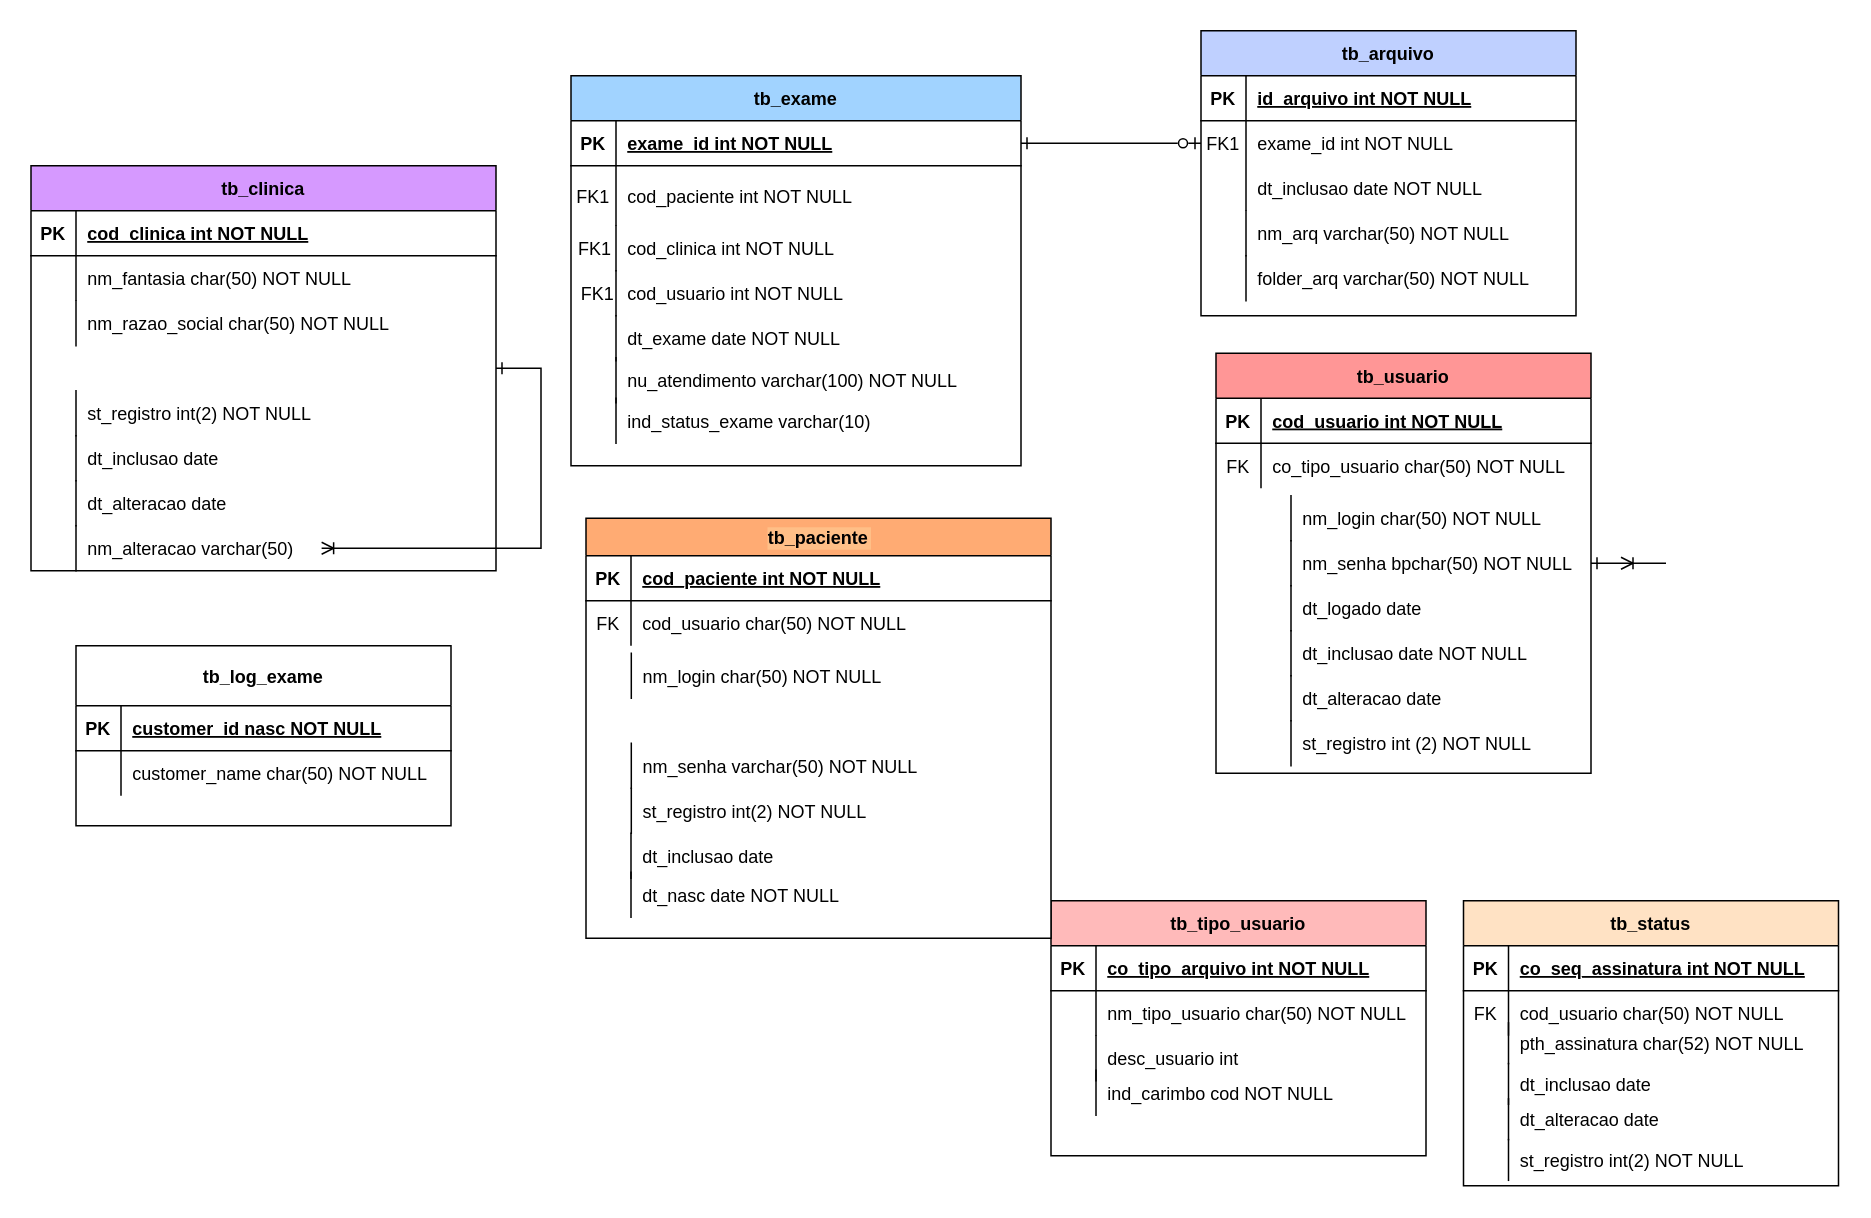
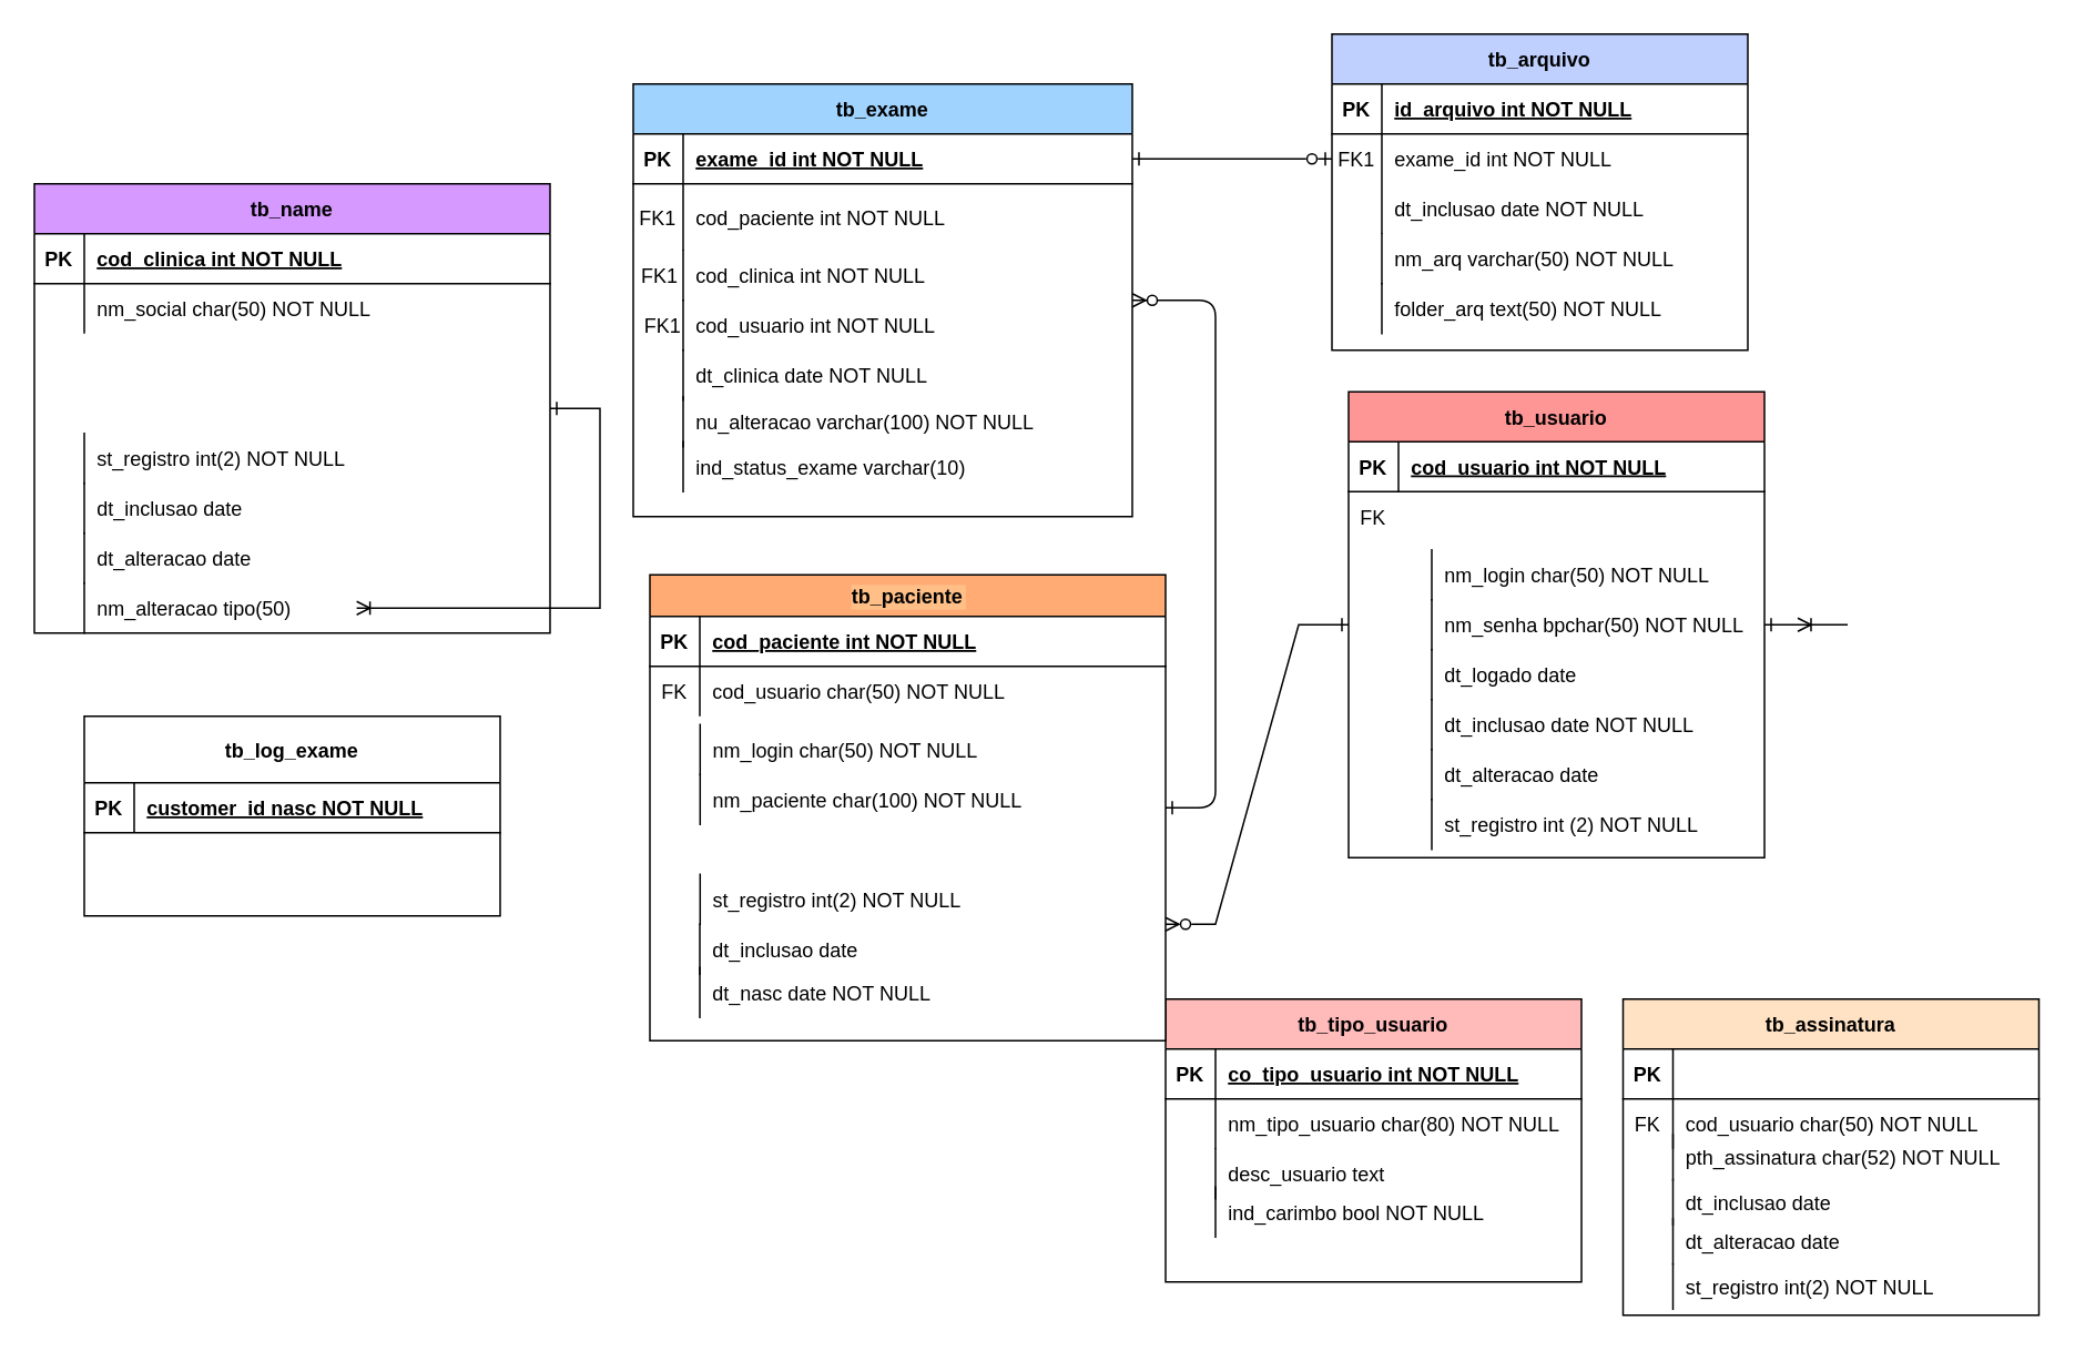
- <mxCell id="8" value="tb_clinica" style="shape=table;startSize=30;container=1;collapsible=1;childLayout=tableLayout;fixedRows=1;rowLines=0;fontStyle=1;align=center;resizeLast=1;fillColor=#D699FF;" vertex="1" parent="7"><mxGeometry width="310" height="270" as="geometry" /></mxCell>
+ <mxCell id="8" value="tb_name" style="shape=table;startSize=30;container=1;collapsible=1;childLayout=tableLayout;fixedRows=1;rowLines=0;fontStyle=1;align=center;resizeLast=1;fillColor=#D699FF;" vertex="1" parent="7"><mxGeometry width="310" height="270" as="geometry" /></mxCell>
- <mxCell id="14" value="nm_fantasia char(50) NOT NULL" style="shape=partialRectangle;overflow=hidden;connectable=0;fillColor=none;top=0;left=0;bottom=0;right=0;align=left;spacingLeft=6;" vertex="1" parent="12"><mxGeometry x="30" width="280" height="30" as="geometry"><mxRectangle width="280" height="30" as="alternateBounds" /></mxGeometry></mxCell>
+ <mxCell id="14" value="nm_social char(50) NOT NULL" style="shape=partialRectangle;overflow=hidden;connectable=0;fillColor=none;top=0;left=0;bottom=0;right=0;align=left;spacingLeft=6;" vertex="1" parent="12"><mxGeometry x="30" width="280" height="30" as="geometry"><mxRectangle width="280" height="30" as="alternateBounds" /></mxGeometry></mxCell>
- <mxCell id="39" value="folder_arq varchar(50) NOT NULL" style="shape=partialRectangle;overflow=hidden;connectable=0;fillColor=none;top=0;left=1;bottom=0;right=0;align=left;spacingLeft=6;" vertex="1" parent="27"><mxGeometry x="30" y="150" width="220" height="30" as="geometry"><mxRectangle width="220" height="30" as="alternateBounds" /></mxGeometry></mxCell>
+ <mxCell id="39" value="folder_arq text(50) NOT NULL" style="shape=partialRectangle;overflow=hidden;connectable=0;fillColor=none;top=0;left=1;bottom=0;right=0;align=left;spacingLeft=6;" vertex="1" parent="27"><mxGeometry x="30" y="150" width="220" height="30" as="geometry"><mxRectangle width="220" height="30" as="alternateBounds" /></mxGeometry></mxCell>
- <mxCell id="15" value="nm_razao_social char(50) NOT NULL" style="shape=partialRectangle;overflow=hidden;connectable=0;fillColor=none;top=0;left=1;bottom=0;right=0;align=left;spacingLeft=6;" vertex="1" parent="7"><mxGeometry x="30" y="90" width="230" height="30" as="geometry"><mxRectangle width="220" height="30" as="alternateBounds" /></mxGeometry></mxCell>
- <mxCell id="100" value="dt_exame date NOT NULL" style="shape=partialRectangle;overflow=hidden;connectable=0;fillColor=none;top=0;left=1;bottom=0;right=0;align=left;spacingLeft=6;" vertex="1" parent="98"><mxGeometry x="30" width="260" height="30" as="geometry"><mxRectangle width="220" height="30" as="alternateBounds" /></mxGeometry></mxCell>
+ <mxCell id="100" value="dt_clinica date NOT NULL" style="shape=partialRectangle;overflow=hidden;connectable=0;fillColor=none;top=0;left=1;bottom=0;right=0;align=left;spacingLeft=6;" vertex="1" parent="98"><mxGeometry x="30" width="260" height="30" as="geometry"><mxRectangle width="220" height="30" as="alternateBounds" /></mxGeometry></mxCell>
- <mxCell id="105" value="nu_atendimento varchar(100) NOT NULL" style="shape=partialRectangle;overflow=hidden;connectable=0;fillColor=none;top=0;left=1;bottom=0;right=0;align=left;spacingLeft=6;" vertex="1" parent="103"><mxGeometry x="25" y="-5" width="230" height="30" as="geometry"><mxRectangle width="220" height="30" as="alternateBounds" /></mxGeometry></mxCell>
+ <mxCell id="105" value="nu_alteracao varchar(100) NOT NULL" style="shape=partialRectangle;overflow=hidden;connectable=0;fillColor=none;top=0;left=1;bottom=0;right=0;align=left;spacingLeft=6;" vertex="1" parent="103"><mxGeometry x="25" y="-5" width="230" height="30" as="geometry"><mxRectangle width="220" height="30" as="alternateBounds" /></mxGeometry></mxCell>
- <mxCell id="113" value="co_tipo_usuario char(50) NOT NULL" style="shape=partialRectangle;overflow=hidden;connectable=0;fillColor=none;top=0;left=0;bottom=0;right=0;align=left;spacingLeft=6;" vertex="1" parent="111"><mxGeometry x="30" width="220" height="30" as="geometry"><mxRectangle width="220" height="30" as="alternateBounds" /></mxGeometry></mxCell>
+ <mxCell id="63" value="" style="edgeStyle=entityRelationEdgeStyle;endArrow=ERzeroToMany;startArrow=ERone;endFill=1;startFill=0;" parent="1" source="66" target="83" edge="1"><mxGeometry width="100" height="100" relative="1" as="geometry"><mxPoint x="410" y="831" as="sourcePoint" /><mxPoint x="600" y="450" as="targetPoint" /><Array as="points"><mxPoint x="790" y="450" /><mxPoint x="790" y="360" /><mxPoint x="770" y="380" /><mxPoint x="750" y="440" /></Array></mxGeometry></mxCell>
- <mxCell id="19" value="nm_alteracao varchar(50)" style="shape=partialRectangle;overflow=hidden;connectable=0;fillColor=none;top=0;left=1;bottom=0;right=0;align=left;spacingLeft=6;" vertex="1" parent="7"><mxGeometry x="30" y="240" width="163.75" height="30" as="geometry"><mxRectangle width="220" height="30" as="alternateBounds" /></mxGeometry></mxCell>
+ <mxCell id="19" value="nm_alteracao tipo(50)" style="shape=partialRectangle;overflow=hidden;connectable=0;fillColor=none;top=0;left=1;bottom=0;right=0;align=left;spacingLeft=6;" vertex="1" parent="7"><mxGeometry x="30" y="240" width="163.75" height="30" as="geometry"><mxRectangle width="220" height="30" as="alternateBounds" /></mxGeometry></mxCell>
+ <mxCell id="3" style="edgeStyle=entityRelationEdgeStyle;rounded=0;orthogonalLoop=1;jettySize=auto;html=1;entryX=1;entryY=0.75;entryDx=0;entryDy=0;endArrow=ERzeroToMany;endFill=0;startArrow=ERone;startFill=0;" edge="1" parent="1" source="107" target="66"><mxGeometry relative="1" as="geometry"><Array as="points"><mxPoint x="770" y="570" /><mxPoint x="790" y="570" /></Array></mxGeometry></mxCell>
+ <mxCell id="75" value="nm_paciente char(100) NOT NULL" style="shape=partialRectangle;overflow=hidden;connectable=0;fillColor=none;top=0;left=1;bottom=0;right=0;align=left;spacingLeft=6;" vertex="1" parent="73"><mxGeometry y="30" width="250.8" height="30" as="geometry"><mxRectangle width="220" height="30" as="alternateBounds" /></mxGeometry></mxCell>
- <mxCell id="77" value="nm_senha varchar(50) NOT NULL" style="shape=partialRectangle;overflow=hidden;connectable=0;fillColor=none;top=0;left=1;bottom=0;right=0;align=left;spacingLeft=6;" vertex="1" parent="76"><mxGeometry width="250.8" height="30" as="geometry"><mxRectangle width="220" height="30" as="alternateBounds" /></mxGeometry></mxCell>
- <mxCell id="26" value="customer_name char(50) NOT NULL" style="shape=partialRectangle;overflow=hidden;connectable=0;fillColor=none;top=0;left=0;bottom=0;right=0;align=left;spacingLeft=6;" vertex="1" parent="24"><mxGeometry x="30" width="220" height="30" as="geometry"><mxRectangle width="220" height="30" as="alternateBounds" /></mxGeometry></mxCell>
- <mxCell id="42" value="tb_status" style="shape=table;startSize=30;container=1;collapsible=1;childLayout=tableLayout;fixedRows=1;rowLines=0;fontStyle=1;align=center;resizeLast=1;fillColor=#FFE2C4;" vertex="1" parent="41"><mxGeometry width="250" height="190" as="geometry" /></mxCell>
+ <mxCell id="42" value="tb_assinatura" style="shape=table;startSize=30;container=1;collapsible=1;childLayout=tableLayout;fixedRows=1;rowLines=0;fontStyle=1;align=center;resizeLast=1;fillColor=#FFE2C4;" vertex="1" parent="41"><mxGeometry width="250" height="190" as="geometry" /></mxCell>
- <mxCell id="45" value="co_seq_assinatura int NOT NULL " style="shape=partialRectangle;overflow=hidden;connectable=0;fillColor=none;top=0;left=0;bottom=0;right=0;align=left;spacingLeft=6;fontStyle=5;" vertex="1" parent="43"><mxGeometry x="30" width="220" height="30" as="geometry"><mxRectangle width="220" height="30" as="alternateBounds" /></mxGeometry></mxCell>
- <mxCell id="57" value="co_tipo_arquivo int NOT NULL " style="shape=partialRectangle;overflow=hidden;connectable=0;fillColor=none;top=0;left=0;bottom=0;right=0;align=left;spacingLeft=6;fontStyle=5;" vertex="1" parent="55"><mxGeometry x="30" width="220" height="30" as="geometry"><mxRectangle width="220" height="30" as="alternateBounds" /></mxGeometry></mxCell>
+ <mxCell id="57" value="co_tipo_usuario int NOT NULL " style="shape=partialRectangle;overflow=hidden;connectable=0;fillColor=none;top=0;left=0;bottom=0;right=0;align=left;spacingLeft=6;fontStyle=5;" vertex="1" parent="55"><mxGeometry x="30" width="220" height="30" as="geometry"><mxRectangle width="220" height="30" as="alternateBounds" /></mxGeometry></mxCell>
- <mxCell id="60" value="nm_tipo_usuario char(50) NOT NULL" style="shape=partialRectangle;overflow=hidden;connectable=0;fillColor=none;top=0;left=0;bottom=0;right=0;align=left;spacingLeft=6;" vertex="1" parent="58"><mxGeometry x="30" width="220" height="30" as="geometry"><mxRectangle width="220" height="30" as="alternateBounds" /></mxGeometry></mxCell>
+ <mxCell id="60" value="nm_tipo_usuario char(80) NOT NULL" style="shape=partialRectangle;overflow=hidden;connectable=0;fillColor=none;top=0;left=0;bottom=0;right=0;align=left;spacingLeft=6;" vertex="1" parent="58"><mxGeometry x="30" width="220" height="30" as="geometry"><mxRectangle width="220" height="30" as="alternateBounds" /></mxGeometry></mxCell>
- <mxCell id="61" value="desc_usuario int" style="shape=partialRectangle;overflow=hidden;connectable=0;fillColor=none;top=0;left=1;bottom=0;right=0;align=left;spacingLeft=6;" vertex="1" parent="53"><mxGeometry x="30" y="90" width="220" height="30" as="geometry"><mxRectangle width="220" height="30" as="alternateBounds" /></mxGeometry></mxCell>
+ <mxCell id="61" value="desc_usuario text" style="shape=partialRectangle;overflow=hidden;connectable=0;fillColor=none;top=0;left=1;bottom=0;right=0;align=left;spacingLeft=6;" vertex="1" parent="53"><mxGeometry x="30" y="90" width="220" height="30" as="geometry"><mxRectangle width="220" height="30" as="alternateBounds" /></mxGeometry></mxCell>
- <mxCell id="62" value="ind_carimbo cod NOT NULL" style="shape=partialRectangle;overflow=hidden;connectable=0;fillColor=none;top=0;left=1;bottom=0;right=0;align=left;spacingLeft=6;" vertex="1" parent="53"><mxGeometry x="30" y="113" width="220" height="30" as="geometry"><mxRectangle width="220" height="30" as="alternateBounds" /></mxGeometry></mxCell>
+ <mxCell id="62" value="ind_carimbo bool NOT NULL" style="shape=partialRectangle;overflow=hidden;connectable=0;fillColor=none;top=0;left=1;bottom=0;right=0;align=left;spacingLeft=6;" vertex="1" parent="53"><mxGeometry x="30" y="113" width="220" height="30" as="geometry"><mxRectangle width="220" height="30" as="alternateBounds" /></mxGeometry></mxCell>
